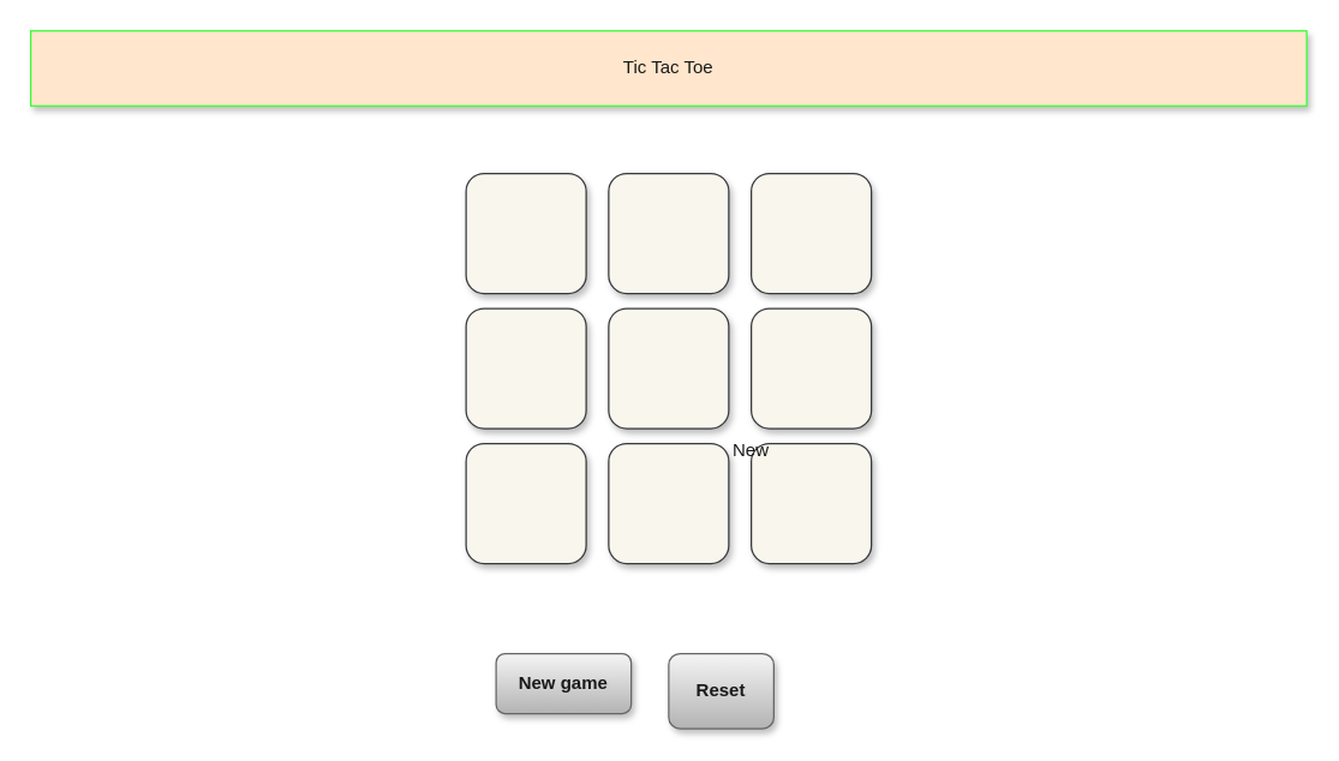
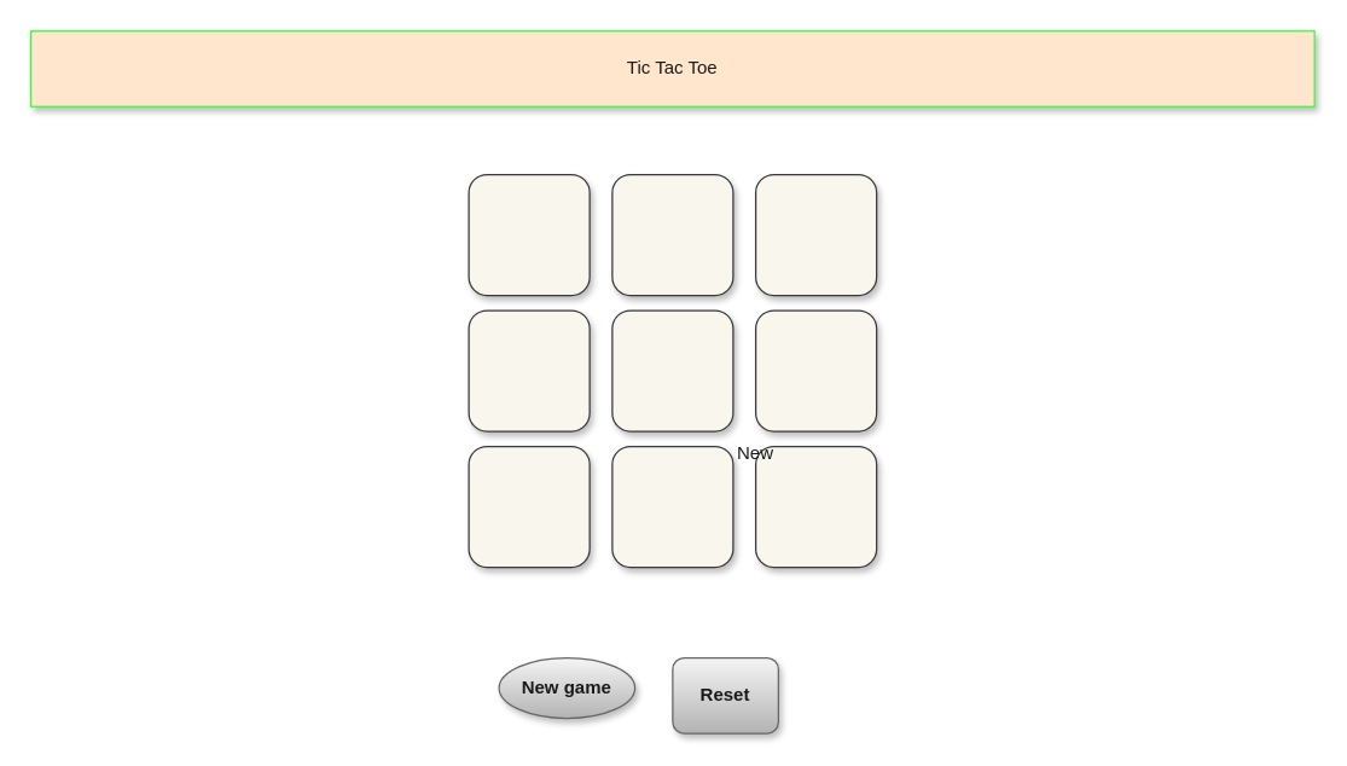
- <mxCell id="11" value="New game" style="rounded=1;whiteSpace=wrap;html=1;shadow=1;glass=0;sketch=0;fillColor=#f5f5f5;gradientColor=#b3b3b3;strokeColor=#666666;fontStyle=1;fontColor=#1A1A1A;" vertex="1" parent="1"><mxGeometry x="330" y="435" width="90" height="40" as="geometry" /></mxCell>
+ <mxCell id="11" value="New game" style="ellipse;whiteSpace=wrap;html=1;shadow=1;glass=0;sketch=0;fillColor=#f5f5f5;gradientColor=#b3b3b3;strokeColor=#666666;fontStyle=1;fontColor=#1A1A1A;" vertex="1" parent="1"><mxGeometry x="330" y="435" width="90" height="40" as="geometry" /></mxCell>
